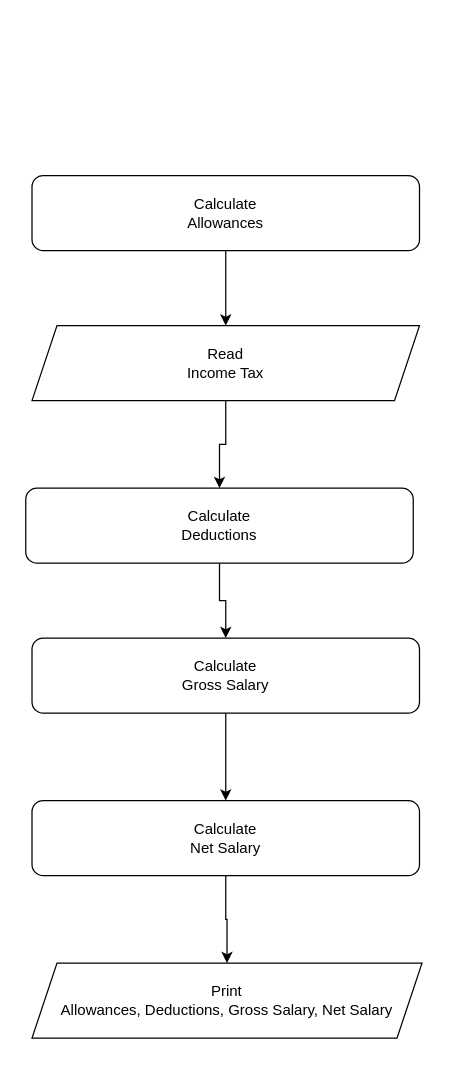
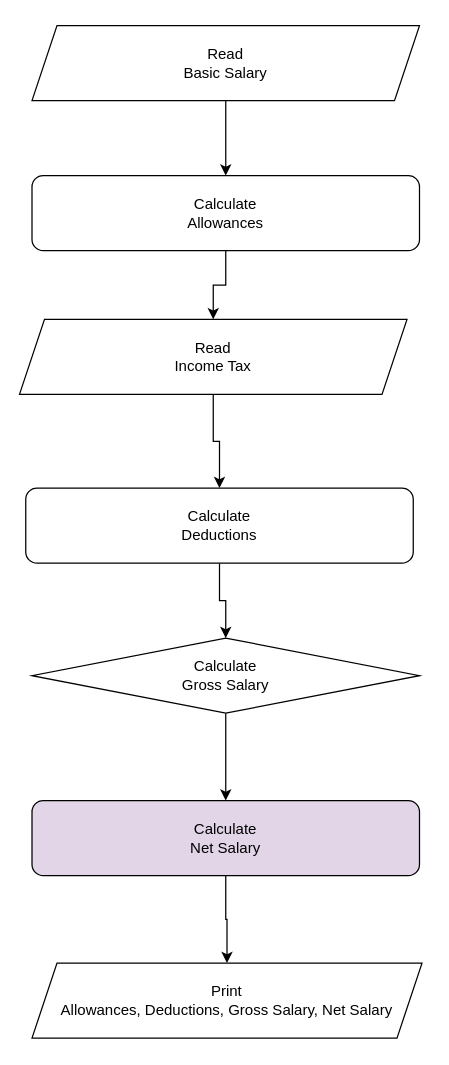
+ <mxCell id="3" value="Read&lt;br&gt;Basic Salary" style="shape=parallelogram;perimeter=parallelogramPerimeter;whiteSpace=wrap;html=1;fixedSize=1;" vertex="1" parent="1"><mxGeometry x="25" y="20" width="310" height="60" as="geometry" /></mxCell>
+ <mxCell id="2" style="edgeStyle=orthogonalEdgeStyle;rounded=0;orthogonalLoop=1;jettySize=auto;html=1;" edge="1" parent="1" source="3" target="5"><mxGeometry relative="1" as="geometry" /></mxCell>
- <mxCell id="7" value="Read&lt;br&gt;Income Tax" style="shape=parallelogram;perimeter=parallelogramPerimeter;whiteSpace=wrap;html=1;fixedSize=1;" vertex="1" parent="1"><mxGeometry x="25" y="260" width="310" height="60" as="geometry" /></mxCell>
+ <mxCell id="7" value="Read&lt;br&gt;Income Tax" style="shape=parallelogram;perimeter=parallelogramPerimeter;whiteSpace=wrap;html=1;fixedSize=1;" vertex="1" parent="1"><mxGeometry x="15" y="255" width="310" height="60" as="geometry" /></mxCell>
- <mxCell id="11" value="Calculate&lt;br&gt;Gross Salary" style="rounded=1;whiteSpace=wrap;html=1;" vertex="1" parent="1"><mxGeometry x="25" y="510" width="310" height="60" as="geometry" /></mxCell>
+ <mxCell id="11" value="Calculate&lt;br&gt;Gross Salary" style="rhombus;whiteSpace=wrap;html=1;" vertex="1" parent="1"><mxGeometry x="25" y="510" width="310" height="60" as="geometry" /></mxCell>
- <mxCell id="13" value="Calculate&lt;br&gt;Net Salary" style="rounded=1;whiteSpace=wrap;html=1;" vertex="1" parent="1"><mxGeometry x="25" y="640" width="310" height="60" as="geometry" /></mxCell>
+ <mxCell id="13" value="Calculate&lt;br&gt;Net Salary" style="rounded=1;whiteSpace=wrap;html=1;fillColor=#e1d5e7;" vertex="1" parent="1"><mxGeometry x="25" y="640" width="310" height="60" as="geometry" /></mxCell>
